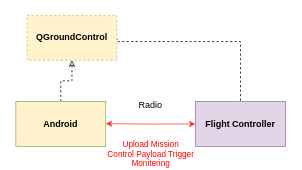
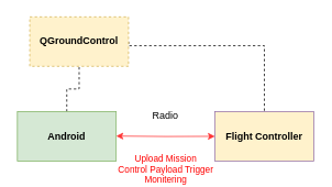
- <mxCell id="4" style="edgeStyle=orthogonalEdgeStyle;rounded=0;orthogonalLoop=1;jettySize=auto;html=1;exitX=0.5;exitY=0;exitDx=0;exitDy=0;entryX=0.5;entryY=1;entryDx=0;entryDy=0;dashed=1;startArrow=none;startFill=0;endArrow=classic;endFill=0;" edge="1" parent="1" source="8" target="3"><mxGeometry relative="1" as="geometry"><mxPoint x="400" y="145" as="sourcePoint" /><mxPoint x="400" y="95" as="targetPoint" /></mxGeometry></mxCell>
+ <mxCell id="4" style="edgeStyle=orthogonalEdgeStyle;rounded=0;orthogonalLoop=1;jettySize=auto;html=1;exitX=0.5;exitY=0;exitDx=0;exitDy=0;entryX=0.5;entryY=1;entryDx=0;entryDy=0;dashed=1;startArrow=none;startFill=0;endArrow=none;endFill=0;" edge="1" parent="1" source="8" target="3"><mxGeometry relative="1" as="geometry"><mxPoint x="400" y="145" as="sourcePoint" /><mxPoint x="400" y="95" as="targetPoint" /></mxGeometry></mxCell>
- <mxCell id="8" value="Android" style="rounded=0;whiteSpace=wrap;html=1;fillColor=#fff2cc;strokeColor=#82b366;fontStyle=1;" vertex="1" parent="1"><mxGeometry x="20" y="135" width="120" height="60" as="geometry" /></mxCell>
+ <mxCell id="8" value="Android" style="rounded=0;whiteSpace=wrap;html=1;fillColor=#d5e8d4;strokeColor=#82b366;fontStyle=1" vertex="1" parent="1"><mxGeometry x="20" y="135" width="120" height="60" as="geometry" /></mxCell>
- <mxCell id="7" value="Flight Controller" style="rounded=0;whiteSpace=wrap;html=1;fillColor=#e1d5e7;strokeColor=#9673a6;fontStyle=1" vertex="1" parent="1"><mxGeometry x="260" y="135" width="120" height="60" as="geometry" /></mxCell>
+ <mxCell id="7" value="Flight Controller" style="rounded=0;whiteSpace=wrap;html=1;fillColor=#fff2cc;strokeColor=#9673a6;fontStyle=1;" vertex="1" parent="1"><mxGeometry x="260" y="135" width="120" height="60" as="geometry" /></mxCell>
